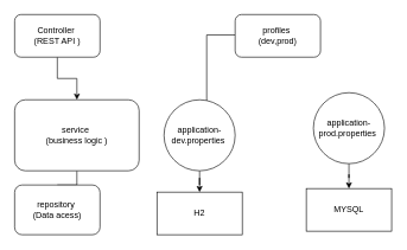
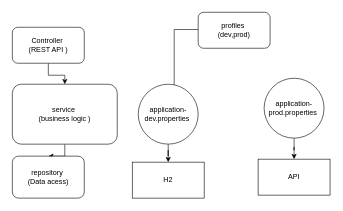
- <mxCell id="3" value="Controller&amp;nbsp;&lt;br&gt;(REST API )" style="rounded=1;whiteSpace=wrap;html=1;" vertex="1" parent="1"><mxGeometry x="20" y="20" width="120" height="60" as="geometry" /></mxCell>
+ <mxCell id="3" value="Controller&amp;nbsp;&lt;br&gt;(REST API )" style="rounded=1;whiteSpace=wrap;html=1;" vertex="1" parent="1"><mxGeometry x="20" y="45" width="120" height="60" as="geometry" /></mxCell>
- <mxCell id="4" style="edgeStyle=orthogonalEdgeStyle;rounded=0;orthogonalLoop=1;jettySize=auto;html=1;endArrow=none;" edge="1" parent="1" source="5" target="6"><mxGeometry relative="1" as="geometry"><mxPoint x="80" y="270" as="targetPoint" /></mxGeometry></mxCell>
+ <mxCell id="4" style="edgeStyle=orthogonalEdgeStyle;rounded=0;orthogonalLoop=1;jettySize=auto;html=1;" edge="1" parent="1" source="5" target="6"><mxGeometry relative="1" as="geometry"><mxPoint x="80" y="270" as="targetPoint" /></mxGeometry></mxCell>
- <mxCell id="14" value="MYSQL" style="rounded=0;whiteSpace=wrap;html=1;" vertex="1" parent="1"><mxGeometry x="430" y="265" width="120" height="60" as="geometry" /></mxCell>
+ <mxCell id="14" value="API" style="rounded=0;whiteSpace=wrap;html=1;" vertex="1" parent="1"><mxGeometry x="430" y="265" width="120" height="60" as="geometry" /></mxCell>
